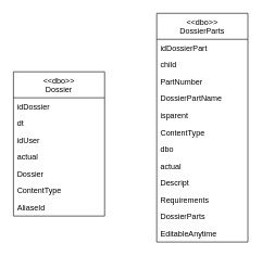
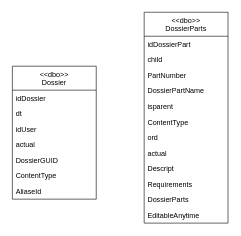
- <mxCell id="17" value="dbo" style="text;strokeColor=none;fillColor=none;align=left;verticalAlign=top;spacingLeft=4;spacingRight=4;overflow=hidden;rotatable=0;points=[[0,0.5],[1,0.5]];portConstraint=eastwest;" vertex="1" parent="10"><mxGeometry y="196" width="140" height="26" as="geometry" /></mxCell>
+ <mxCell id="17" value="ord" style="text;strokeColor=none;fillColor=none;align=left;verticalAlign=top;spacingLeft=4;spacingRight=4;overflow=hidden;rotatable=0;points=[[0,0.5],[1,0.5]];portConstraint=eastwest;" vertex="1" parent="10"><mxGeometry y="196" width="140" height="26" as="geometry" /></mxCell>
- <mxCell id="7" value="Dossier" style="text;strokeColor=none;fillColor=none;align=left;verticalAlign=top;spacingLeft=4;spacingRight=4;overflow=hidden;rotatable=0;points=[[0,0.5],[1,0.5]];portConstraint=eastwest;" vertex="1" parent="2"><mxGeometry y="144" width="140" height="26" as="geometry" /></mxCell>
+ <mxCell id="7" value="DossierGUID" style="text;strokeColor=none;fillColor=none;align=left;verticalAlign=top;spacingLeft=4;spacingRight=4;overflow=hidden;rotatable=0;points=[[0,0.5],[1,0.5]];portConstraint=eastwest;" vertex="1" parent="2"><mxGeometry y="144" width="140" height="26" as="geometry" /></mxCell>
